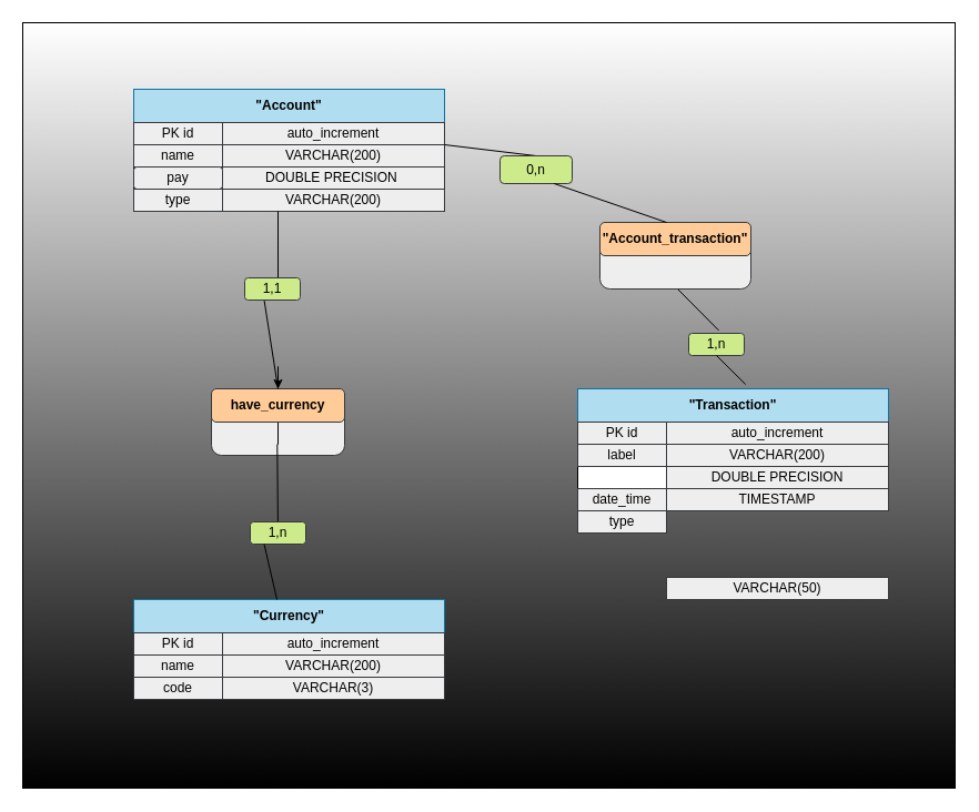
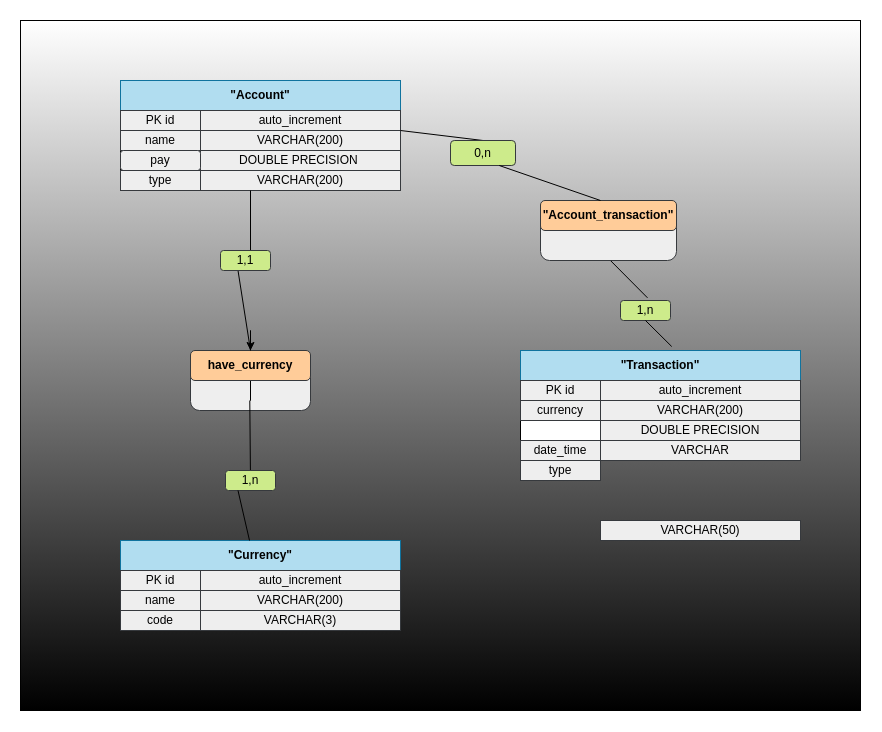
- <mxCell id="28" value="&lt;font color=&quot;#000000&quot;&gt;label&lt;/font&gt;" style="rounded=0;whiteSpace=wrap;html=1;fillColor=#eeeeee;strokeColor=#36393d;" parent="1" vertex="1"><mxGeometry x="520" y="400" width="80" height="20" as="geometry" /></mxCell>
+ <mxCell id="28" value="&lt;font color=&quot;#000000&quot;&gt;currency&lt;/font&gt;" style="rounded=0;whiteSpace=wrap;html=1;fillColor=#eeeeee;strokeColor=#36393d;" parent="1" vertex="1"><mxGeometry x="520" y="400" width="80" height="20" as="geometry" /></mxCell>
- <mxCell id="32" value="&lt;font color=&quot;#000000&quot;&gt;TIMESTAMP&lt;/font&gt;" style="rounded=0;whiteSpace=wrap;html=1;fillColor=#eeeeee;strokeColor=#36393d;" parent="1" vertex="1"><mxGeometry x="600" y="440" width="200" height="20" as="geometry" /></mxCell>
+ <mxCell id="32" value="&lt;font color=&quot;#000000&quot;&gt;VARCHAR&lt;/font&gt;" style="rounded=0;whiteSpace=wrap;html=1;fillColor=#eeeeee;strokeColor=#36393d;" parent="1" vertex="1"><mxGeometry x="600" y="440" width="200" height="20" as="geometry" /></mxCell>
